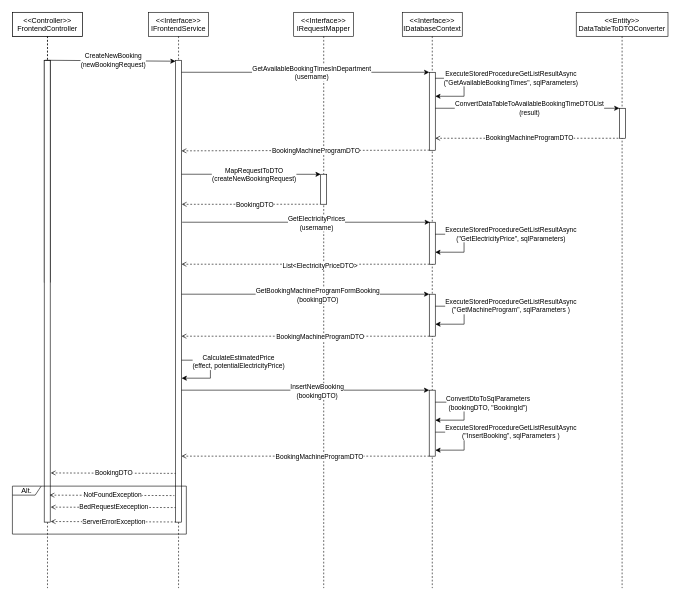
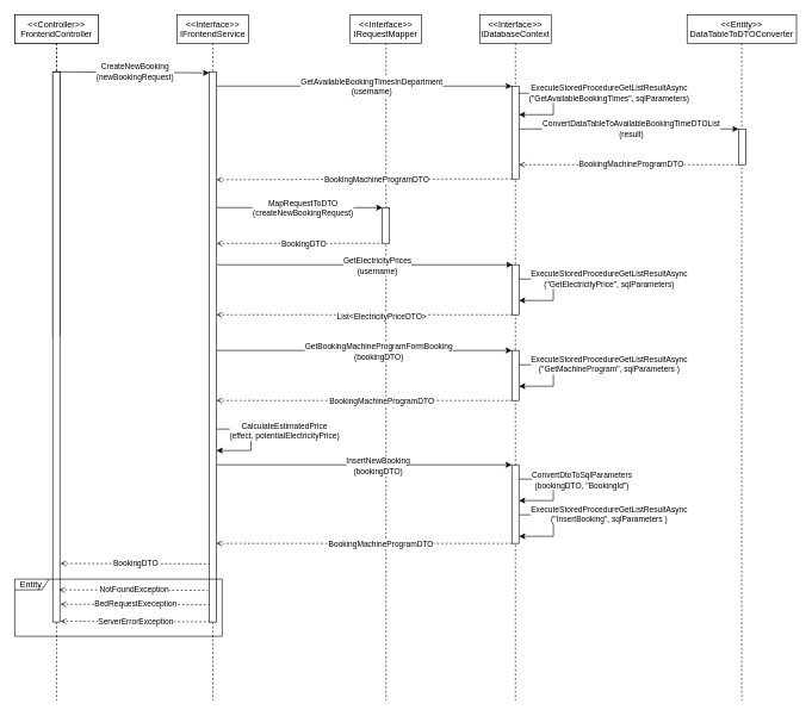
- <mxCell id="63" value="Alt." style="shape=umlFrame;whiteSpace=wrap;html=1;width=48;height=15;" parent="1" vertex="1"><mxGeometry x="20" y="810" width="290" height="80" as="geometry" /></mxCell>
+ <mxCell id="63" value="Entity." style="shape=umlFrame;whiteSpace=wrap;html=1;width=48;height=15;" parent="1" vertex="1"><mxGeometry x="20" y="810" width="290" height="80" as="geometry" /></mxCell>
